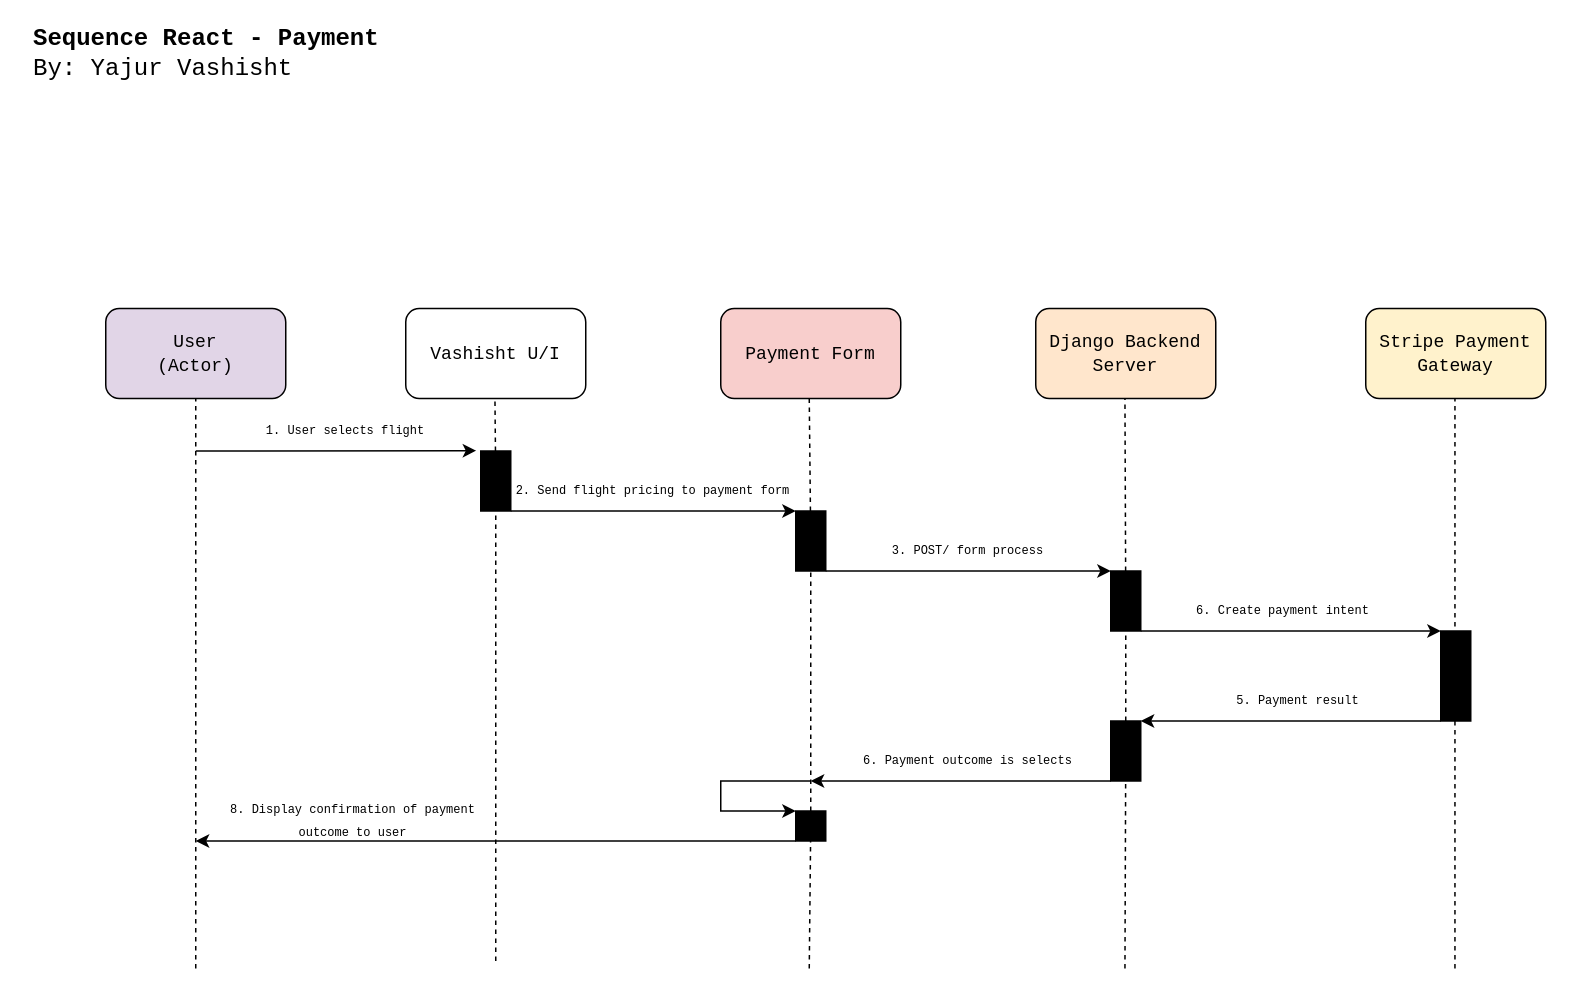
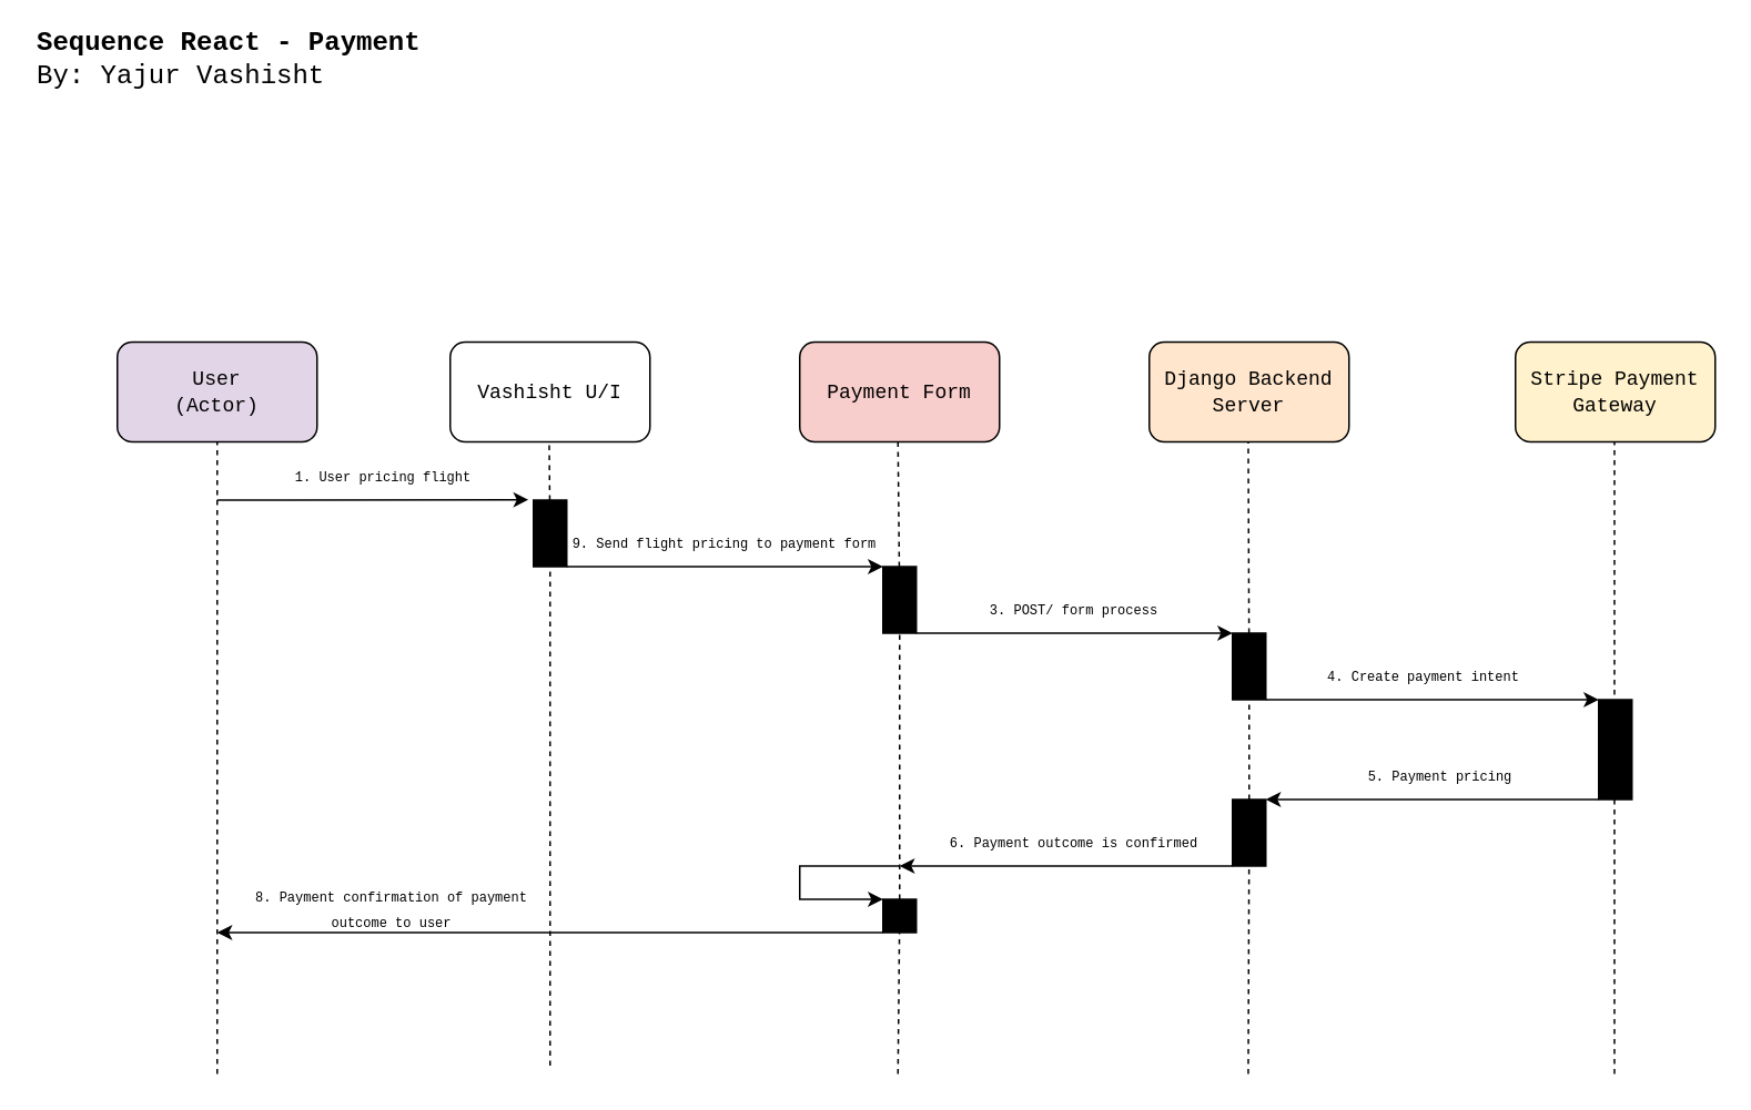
- <mxCell id="32" value="&lt;font style=&quot;font-size: 8px;&quot; face=&quot;Courier New&quot;&gt;1. User selects flight&lt;/font&gt;" style="text;html=1;strokeColor=none;fillColor=none;align=center;verticalAlign=middle;whiteSpace=wrap;rounded=0;" vertex="1" parent="1"><mxGeometry x="130" y="270" width="200" height="30" as="geometry" /></mxCell>
+ <mxCell id="32" value="&lt;font style=&quot;font-size: 8px;&quot; face=&quot;Courier New&quot;&gt;1. User pricing flight&lt;/font&gt;" style="text;html=1;strokeColor=none;fillColor=none;align=center;verticalAlign=middle;whiteSpace=wrap;rounded=0;" vertex="1" parent="1"><mxGeometry x="130" y="270" width="200" height="30" as="geometry" /></mxCell>
- <mxCell id="33" value="&lt;font style=&quot;font-size: 8px;&quot; face=&quot;Courier New&quot;&gt;2. Send flight pricing to payment form&lt;/font&gt;" style="text;html=1;strokeColor=none;fillColor=none;align=center;verticalAlign=middle;whiteSpace=wrap;rounded=0;" vertex="1" parent="1"><mxGeometry x="340" y="310" width="190" height="30" as="geometry" /></mxCell>
+ <mxCell id="33" value="&lt;font style=&quot;font-size: 8px;&quot; face=&quot;Courier New&quot;&gt;9. Send flight pricing to payment form&lt;/font&gt;" style="text;html=1;strokeColor=none;fillColor=none;align=center;verticalAlign=middle;whiteSpace=wrap;rounded=0;" vertex="1" parent="1"><mxGeometry x="340" y="310" width="190" height="30" as="geometry" /></mxCell>
- <mxCell id="35" value="&lt;font style=&quot;font-size: 8px;&quot; face=&quot;Courier New&quot;&gt;6. Create payment intent&lt;/font&gt;" style="text;html=1;strokeColor=none;fillColor=none;align=center;verticalAlign=middle;whiteSpace=wrap;rounded=0;" vertex="1" parent="1"><mxGeometry x="760" y="390" width="190" height="30" as="geometry" /></mxCell>
+ <mxCell id="35" value="&lt;font style=&quot;font-size: 8px;&quot; face=&quot;Courier New&quot;&gt;4. Create payment intent&lt;/font&gt;" style="text;html=1;strokeColor=none;fillColor=none;align=center;verticalAlign=middle;whiteSpace=wrap;rounded=0;" vertex="1" parent="1"><mxGeometry x="760" y="390" width="190" height="30" as="geometry" /></mxCell>
- <mxCell id="36" value="&lt;font style=&quot;font-size: 8px;&quot; face=&quot;Courier New&quot;&gt;5. Payment result&lt;/font&gt;" style="text;html=1;strokeColor=none;fillColor=none;align=center;verticalAlign=middle;whiteSpace=wrap;rounded=0;" vertex="1" parent="1"><mxGeometry x="770" y="450" width="190" height="30" as="geometry" /></mxCell>
+ <mxCell id="36" value="&lt;font style=&quot;font-size: 8px;&quot; face=&quot;Courier New&quot;&gt;5. Payment pricing&lt;/font&gt;" style="text;html=1;strokeColor=none;fillColor=none;align=center;verticalAlign=middle;whiteSpace=wrap;rounded=0;" vertex="1" parent="1"><mxGeometry x="770" y="450" width="190" height="30" as="geometry" /></mxCell>
- <mxCell id="37" value="&lt;font style=&quot;font-size: 8px;&quot; face=&quot;Courier New&quot;&gt;6. Payment outcome is selects&lt;/font&gt;" style="text;html=1;strokeColor=none;fillColor=none;align=center;verticalAlign=middle;whiteSpace=wrap;rounded=0;" vertex="1" parent="1"><mxGeometry x="550" y="490" width="190" height="30" as="geometry" /></mxCell>
+ <mxCell id="37" value="&lt;font style=&quot;font-size: 8px;&quot; face=&quot;Courier New&quot;&gt;6. Payment outcome is confirmed&lt;/font&gt;" style="text;html=1;strokeColor=none;fillColor=none;align=center;verticalAlign=middle;whiteSpace=wrap;rounded=0;" vertex="1" parent="1"><mxGeometry x="550" y="490" width="190" height="30" as="geometry" /></mxCell>
- <mxCell id="38" value="&lt;font style=&quot;font-size: 8px;&quot; face=&quot;Courier New&quot;&gt;8. Display confirmation of payment outcome to user&lt;/font&gt;" style="text;html=1;strokeColor=none;fillColor=none;align=center;verticalAlign=middle;whiteSpace=wrap;rounded=0;" vertex="1" parent="1"><mxGeometry x="140" y="530" width="190" height="30" as="geometry" /></mxCell>
+ <mxCell id="38" value="&lt;font style=&quot;font-size: 8px;&quot; face=&quot;Courier New&quot;&gt;8. Payment confirmation of payment outcome to user&lt;/font&gt;" style="text;html=1;strokeColor=none;fillColor=none;align=center;verticalAlign=middle;whiteSpace=wrap;rounded=0;" vertex="1" parent="1"><mxGeometry x="140" y="530" width="190" height="30" as="geometry" /></mxCell>
